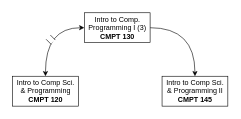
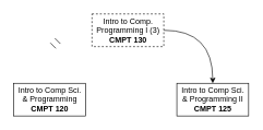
- <mxCell id="7" value="Intro to Comp.&lt;br&gt;Programming I (3)&lt;br&gt;&lt;b&gt;CMPT 130&lt;/b&gt;" style="html=1;fillColor=default;" parent="1" vertex="1"><mxGeometry x="140" y="20.84" width="110" height="50" as="geometry" /></mxCell>
+ <mxCell id="7" value="Intro to Comp.&lt;br&gt;Programming I (3)&lt;br&gt;&lt;b&gt;CMPT 130&lt;/b&gt;" style="html=1;fillColor=default;dashed=1;" parent="1" vertex="1"><mxGeometry x="140" y="20.84" width="110" height="50" as="geometry" /></mxCell>
- <mxCell id="2" style="edgeStyle=orthogonalEdgeStyle;orthogonalLoop=1;jettySize=auto;html=1;exitX=0;exitY=0.5;exitDx=0;exitDy=0;entryX=0.5;entryY=0;entryDx=0;entryDy=0;curved=1;startArrow=classic;startFill=1;" parent="1" source="7" target="3" edge="1"><mxGeometry relative="1" as="geometry"><mxPoint x="140" y="47" as="sourcePoint" /></mxGeometry></mxCell>
- <mxCell id="4" value="Intro to Comp Sci.&lt;br&gt;&amp;amp; Programming II&lt;br&gt;&lt;b&gt;CMPT 145&lt;/b&gt;" style="html=1;" parent="1" vertex="1"><mxGeometry x="270" y="127" width="110" height="50" as="geometry" /></mxCell>
+ <mxCell id="4" value="Intro to Comp Sci.&lt;br&gt;&amp;amp; Programming II&lt;br&gt;&lt;b&gt;CMPT 125&lt;/b&gt;" style="html=1;" parent="1" vertex="1"><mxGeometry x="270" y="127" width="110" height="50" as="geometry" /></mxCell>
